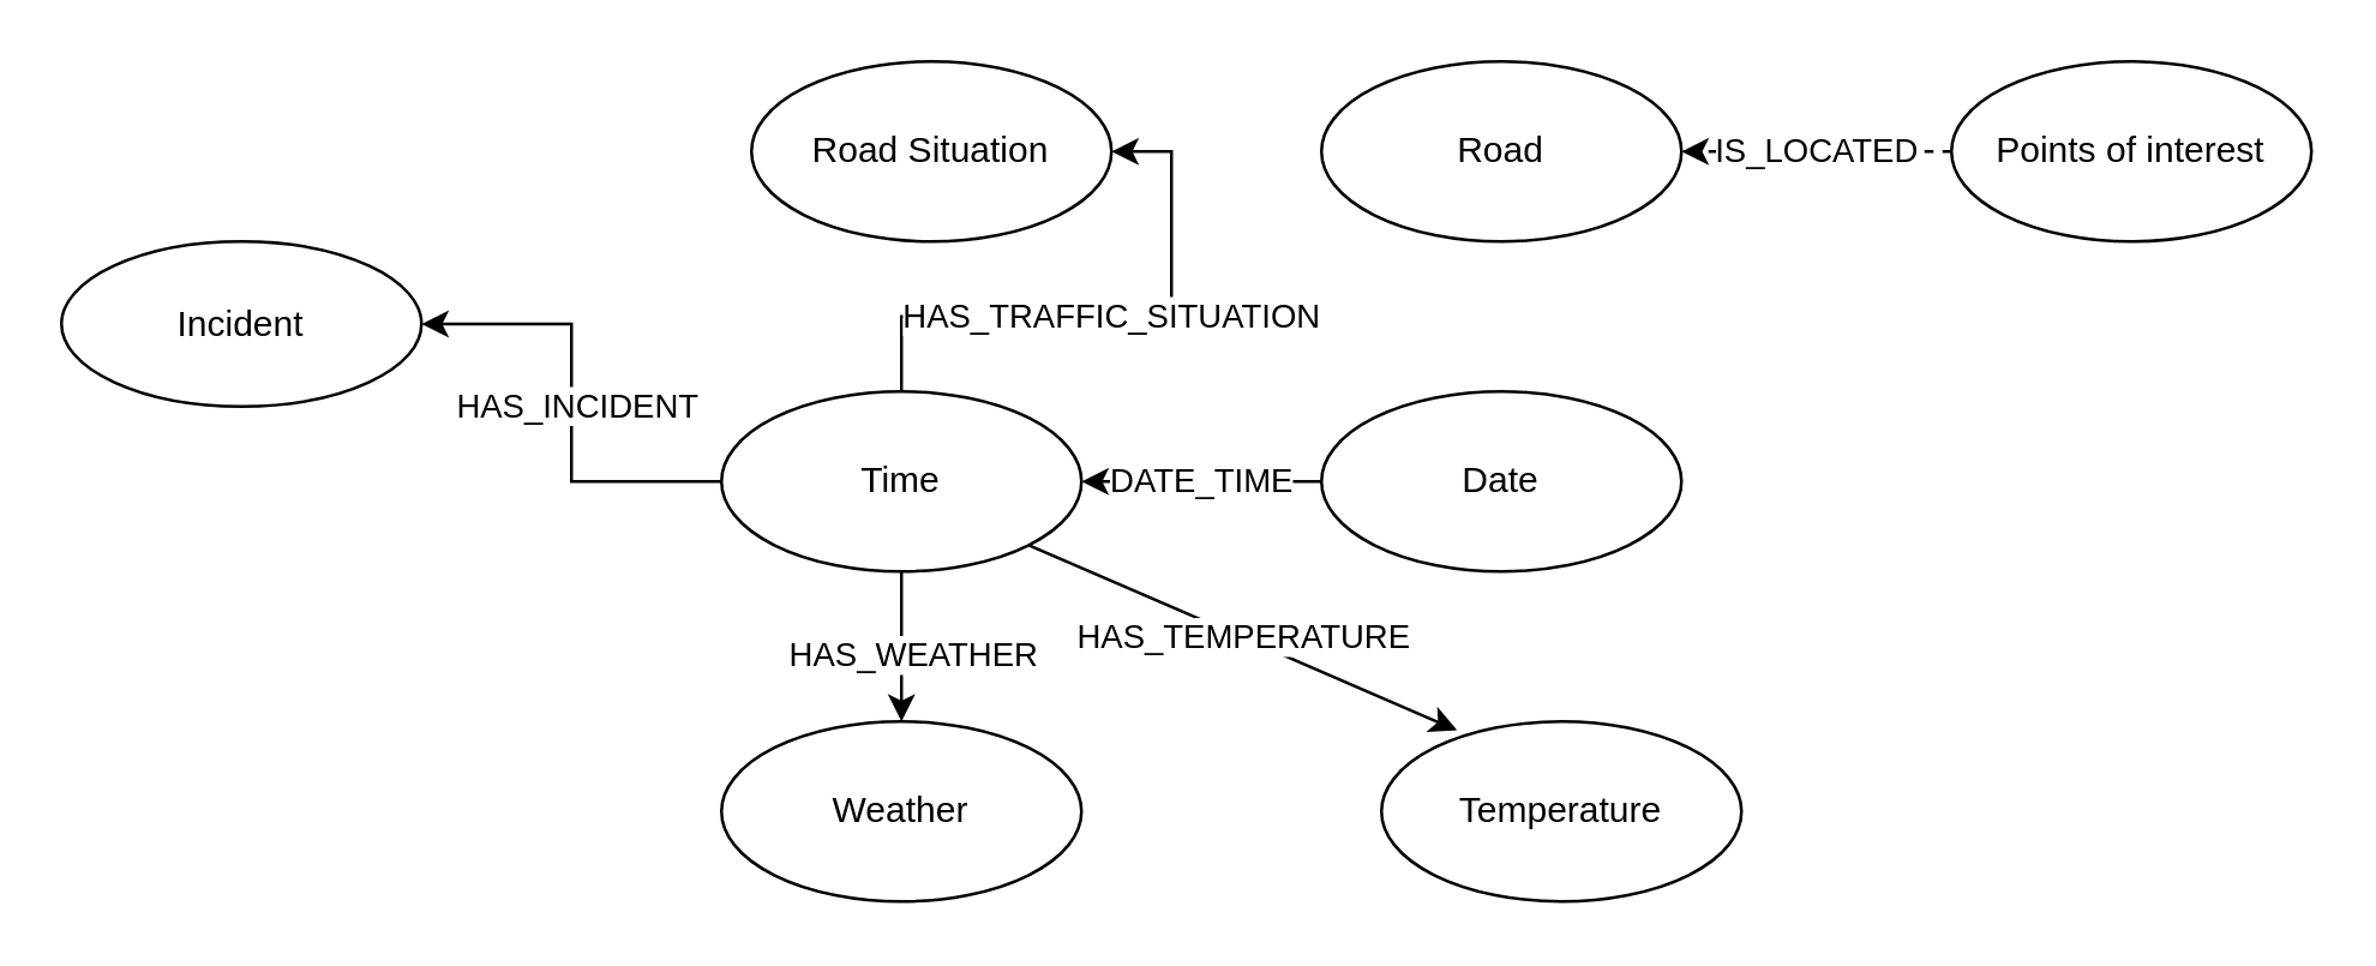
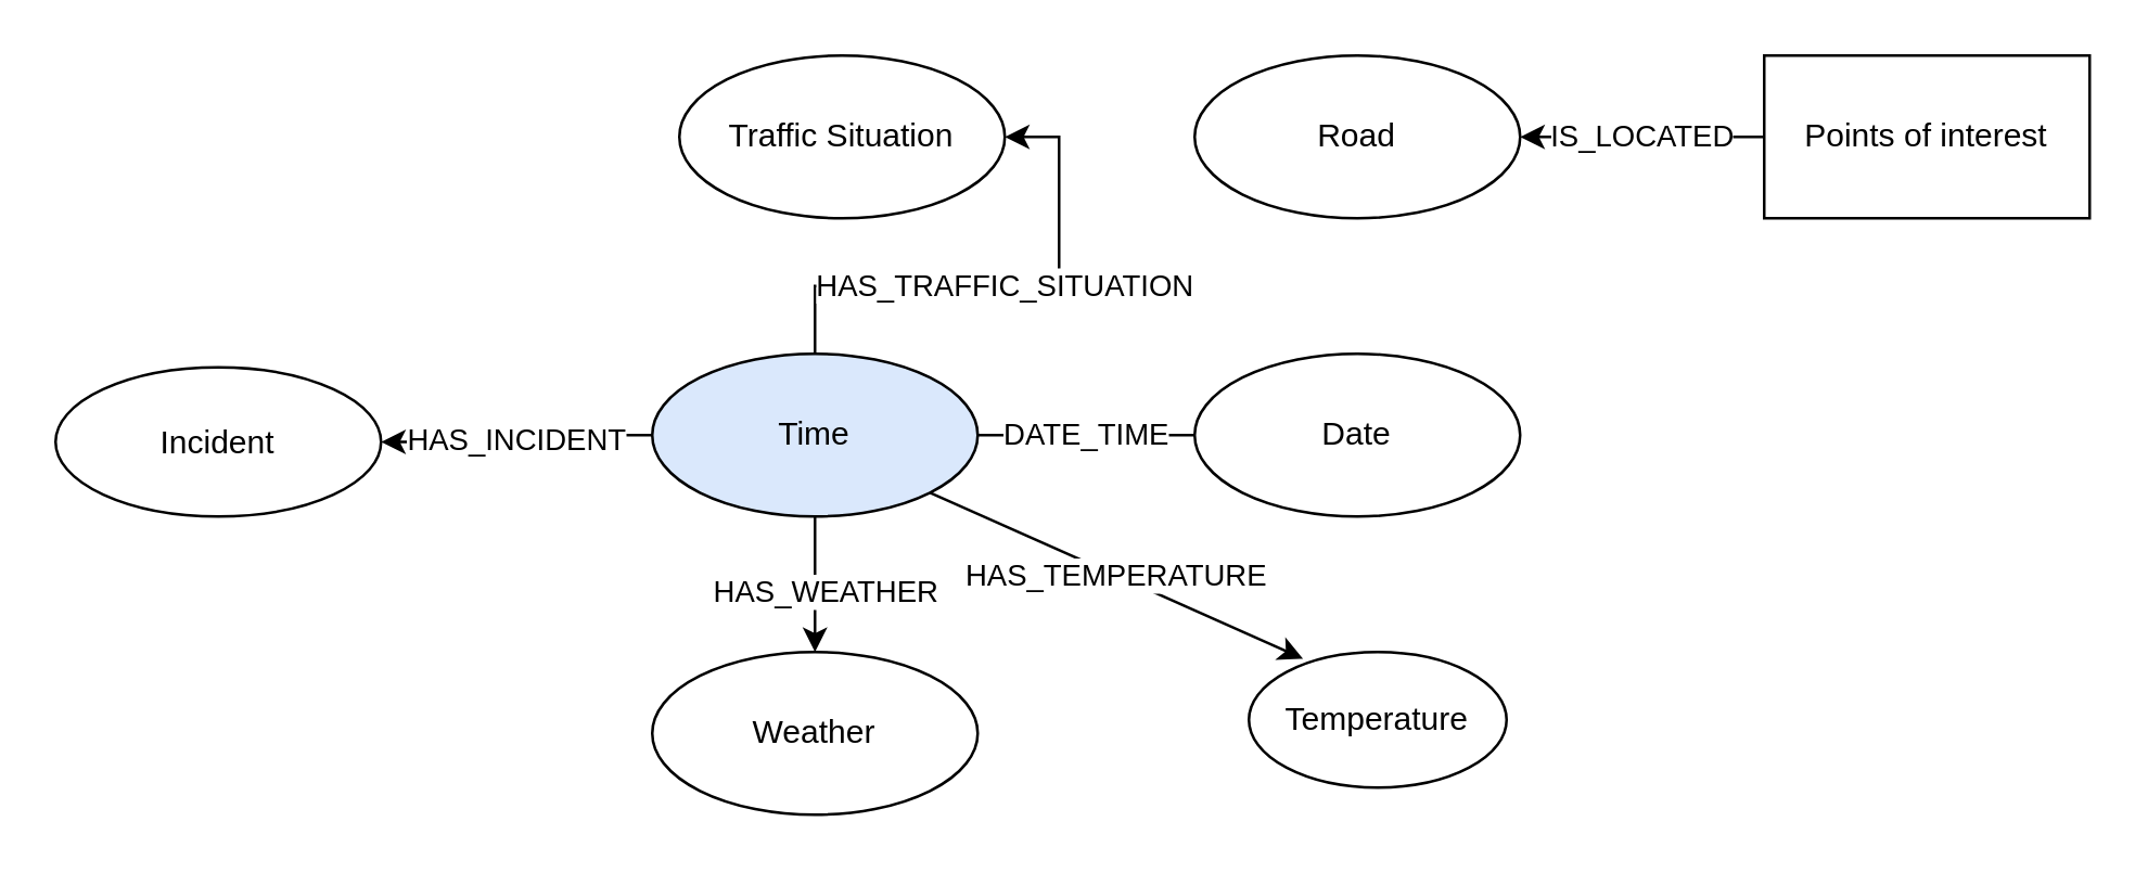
- <mxCell id="13" value="Road Situation" style="ellipse;whiteSpace=wrap;html=1;" parent="1" vertex="1"><mxGeometry x="250" y="20" width="120" height="60" as="geometry" /></mxCell>
+ <mxCell id="13" value="Traffic Situation" style="ellipse;whiteSpace=wrap;html=1;" parent="1" vertex="1"><mxGeometry x="250" y="20" width="120" height="60" as="geometry" /></mxCell>
- <mxCell id="5" value="IS_LOCATED" style="edgeStyle=orthogonalEdgeStyle;rounded=0;orthogonalLoop=1;jettySize=auto;html=1;entryX=1;entryY=0.5;entryDx=0;entryDy=0;dashed=1;" parent="1" source="6" target="4" edge="1"><mxGeometry relative="1" as="geometry" /></mxCell>
+ <mxCell id="5" value="IS_LOCATED" style="edgeStyle=orthogonalEdgeStyle;rounded=0;orthogonalLoop=1;jettySize=auto;html=1;entryX=1;entryY=0.5;entryDx=0;entryDy=0;" parent="1" source="6" target="4" edge="1"><mxGeometry relative="1" as="geometry" /></mxCell>
- <mxCell id="6" value="Points of interest" style="ellipse;whiteSpace=wrap;html=1;" parent="1" vertex="1"><mxGeometry x="650" y="20" width="120" height="60" as="geometry" /></mxCell>
+ <mxCell id="6" value="Points of interest" style="whiteSpace=wrap;html=1;rounded=0;" parent="1" vertex="1"><mxGeometry x="650" y="20" width="120" height="60" as="geometry" /></mxCell>
- <mxCell id="15" value="Incident&lt;br&gt;" style="ellipse;whiteSpace=wrap;html=1;" parent="1" vertex="1"><mxGeometry x="20" y="80" width="120" height="55" as="geometry" /></mxCell>
+ <mxCell id="15" value="Incident&lt;br&gt;" style="ellipse;whiteSpace=wrap;html=1;" parent="1" vertex="1"><mxGeometry x="20" y="135" width="120" height="55" as="geometry" /></mxCell>
- <mxCell id="12" value="Time" style="ellipse;whiteSpace=wrap;html=1;" parent="1" vertex="1"><mxGeometry x="240" y="130" width="120" height="60" as="geometry" /></mxCell>
+ <mxCell id="12" value="Time" style="ellipse;whiteSpace=wrap;html=1;fillColor=#dae8fc;" parent="1" vertex="1"><mxGeometry x="240" y="130" width="120" height="60" as="geometry" /></mxCell>
- <mxCell id="2" value="DATE_TIME" style="edgeStyle=orthogonalEdgeStyle;rounded=0;orthogonalLoop=1;jettySize=auto;html=1;exitX=0;exitY=0.5;exitDx=0;exitDy=0;entryX=1;entryY=0.5;entryDx=0;entryDy=0;" parent="1" source="3" target="12" edge="1"><mxGeometry relative="1" as="geometry" /></mxCell>
+ <mxCell id="2" value="DATE_TIME" style="edgeStyle=orthogonalEdgeStyle;rounded=0;orthogonalLoop=1;jettySize=auto;html=1;exitX=0;exitY=0.5;exitDx=0;exitDy=0;entryX=1;entryY=0.5;entryDx=0;entryDy=0;endArrow=none;" parent="1" source="3" target="12" edge="1"><mxGeometry relative="1" as="geometry" /></mxCell>
- <mxCell id="16" value="Temperature" style="ellipse;whiteSpace=wrap;html=1;" parent="1" vertex="1"><mxGeometry x="460" y="240" width="120" height="60" as="geometry" /></mxCell>
+ <mxCell id="16" value="Temperature" style="ellipse;whiteSpace=wrap;html=1;" parent="1" vertex="1"><mxGeometry x="460" y="240" width="95" height="50" as="geometry" /></mxCell>
